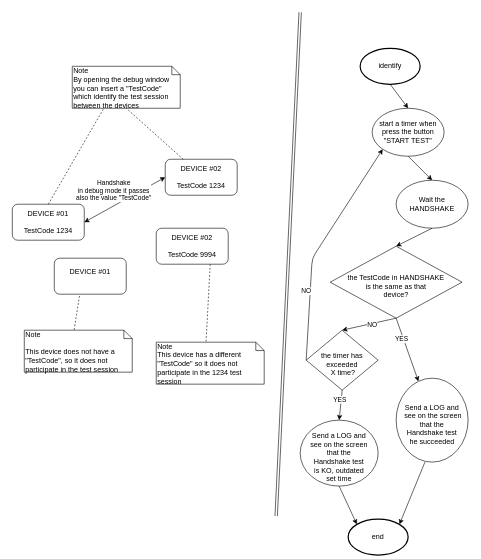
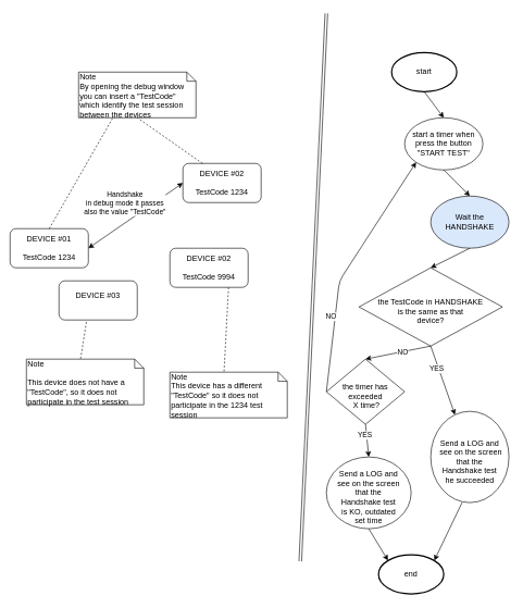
- <mxCell id="15" value="identify" style="strokeWidth=2;html=1;shape=mxgraph.flowchart.start_1;whiteSpace=wrap;" parent="1" vertex="1"><mxGeometry x="600" y="80" width="100" height="60" as="geometry" /></mxCell>
+ <mxCell id="15" value="start" style="strokeWidth=2;html=1;shape=mxgraph.flowchart.start_1;whiteSpace=wrap;" parent="1" vertex="1"><mxGeometry x="600" y="80" width="100" height="60" as="geometry" /></mxCell>
- <mxCell id="3" value="DEVICE #02&lt;br&gt;&lt;br&gt;TestCode 1234" style="rounded=1;whiteSpace=wrap;html=1;" parent="1" vertex="1"><mxGeometry x="275" y="265" width="120" height="60" as="geometry" /></mxCell>
+ <mxCell id="3" value="DEVICE #02&lt;br&gt;&lt;br&gt;TestCode 1234" style="rounded=1;whiteSpace=wrap;html=1;" parent="1" vertex="1"><mxGeometry x="280" y="250" width="120" height="60" as="geometry" /></mxCell>
- <mxCell id="34" value="Wait the HANDSHAKE" style="ellipse;whiteSpace=wrap;html=1;" parent="1" vertex="1"><mxGeometry x="660" y="300" width="120" height="80" as="geometry" /></mxCell>
+ <mxCell id="34" value="Wait the HANDSHAKE" style="ellipse;whiteSpace=wrap;html=1;fillColor=#dae8fc;" parent="1" vertex="1"><mxGeometry x="660" y="300" width="120" height="80" as="geometry" /></mxCell>
- <mxCell id="2" value="DEVICE #01&lt;br&gt;&lt;br&gt;TestCode 1234" style="rounded=1;whiteSpace=wrap;html=1;" parent="1" vertex="1"><mxGeometry x="20" y="340" width="120" height="60" as="geometry" /></mxCell>
+ <mxCell id="2" value="DEVICE #01&lt;br&gt;&lt;br&gt;TestCode 1234" style="rounded=1;whiteSpace=wrap;html=1;" parent="1" vertex="1"><mxGeometry x="15" y="350" width="120" height="60" as="geometry" /></mxCell>
- <mxCell id="4" value="DEVICE #01&lt;br&gt;&lt;br&gt;" style="rounded=1;whiteSpace=wrap;html=1;" parent="1" vertex="1"><mxGeometry x="90" y="430" width="120" height="60" as="geometry" /></mxCell>
+ <mxCell id="4" value="DEVICE #03&lt;br&gt;&lt;br&gt;" style="rounded=1;whiteSpace=wrap;html=1;" parent="1" vertex="1"><mxGeometry x="90" y="430" width="120" height="60" as="geometry" /></mxCell>
- <mxCell id="25" value="&lt;div&gt;&lt;br&gt;&lt;/div&gt;&lt;div&gt;the timer has&lt;/div&gt;&lt;div&gt;exceeded&lt;/div&gt;&lt;div&gt;&amp;nbsp;X time?&lt;/div&gt;" style="rhombus;whiteSpace=wrap;html=1;" parent="1" vertex="1"><mxGeometry x="510" y="550" width="120" height="100" as="geometry" /></mxCell>
+ <mxCell id="25" value="&lt;div&gt;&lt;br&gt;&lt;/div&gt;&lt;div&gt;the timer has&lt;/div&gt;&lt;div&gt;exceeded&lt;/div&gt;&lt;div&gt;&amp;nbsp;X time?&lt;/div&gt;" style="rhombus;whiteSpace=wrap;html=1;" parent="1" vertex="1"><mxGeometry x="500" y="550" width="120" height="100" as="geometry" /></mxCell>
- <mxCell id="21" value="end" style="strokeWidth=2;html=1;shape=mxgraph.flowchart.start_1;whiteSpace=wrap;" parent="1" vertex="1"><mxGeometry x="580" y="865" width="100" height="60" as="geometry" /></mxCell>
+ <mxCell id="21" value="end" style="strokeWidth=2;html=1;shape=mxgraph.flowchart.start_1;whiteSpace=wrap;" parent="1" vertex="1"><mxGeometry x="580" y="850" width="100" height="60" as="geometry" /></mxCell>
